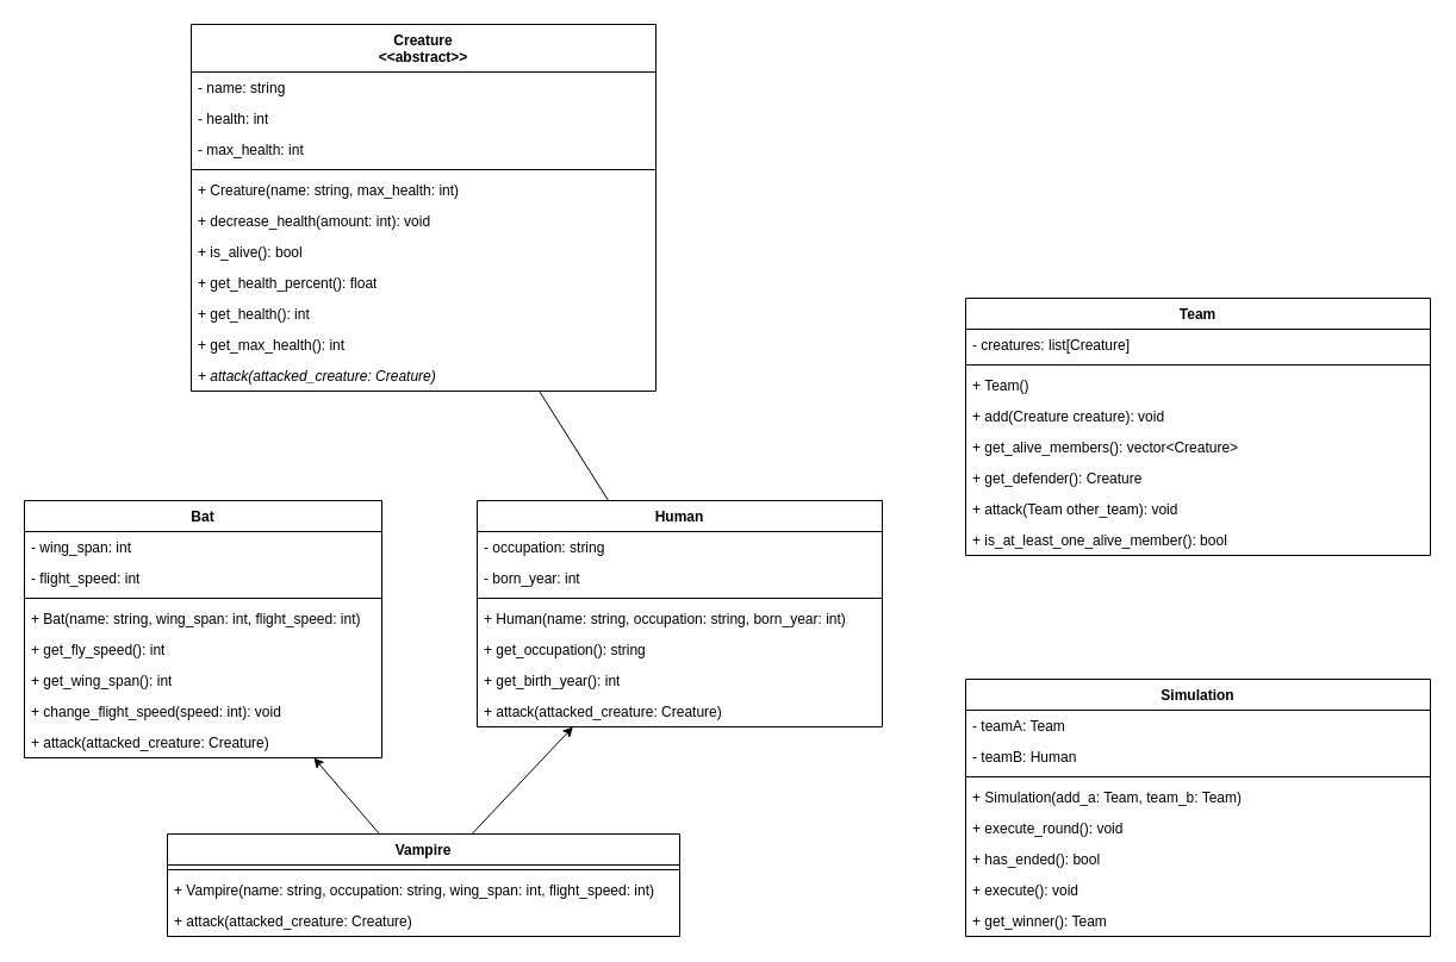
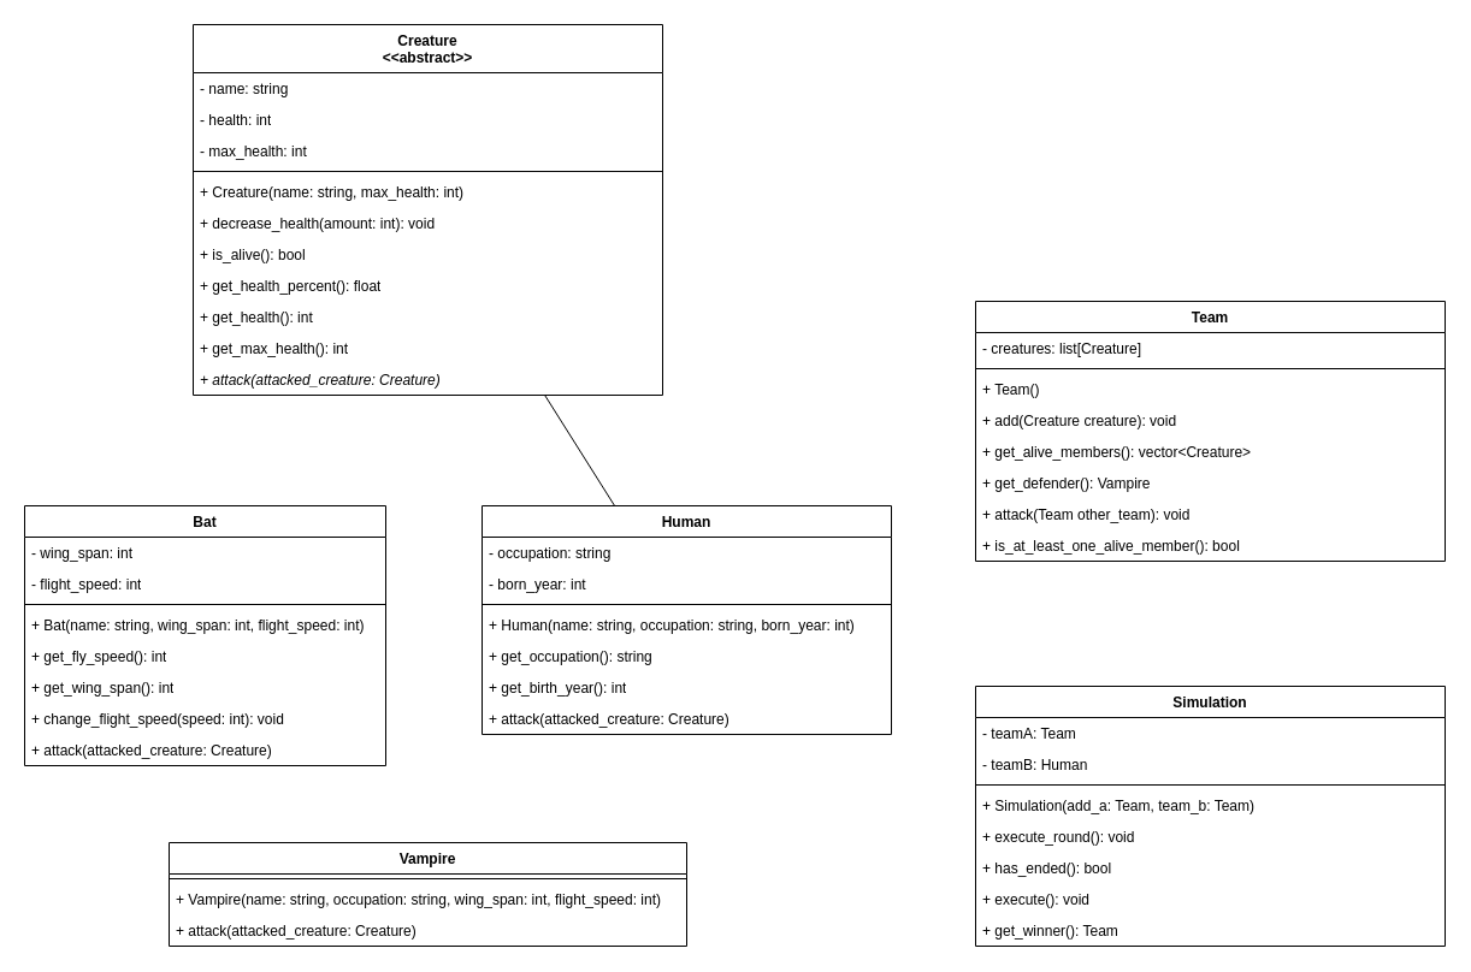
- <mxCell id="44" value="+ get_defender(): Creature" style="text;strokeColor=none;fillColor=none;align=left;verticalAlign=top;spacingLeft=4;spacingRight=4;overflow=hidden;rotatable=0;points=[[0,0.5],[1,0.5]];portConstraint=eastwest;whiteSpace=wrap;html=1;" parent="38" vertex="1"><mxGeometry y="138" width="390" height="26" as="geometry" /></mxCell>
+ <mxCell id="44" value="+ get_defender(): Vampire" style="text;strokeColor=none;fillColor=none;align=left;verticalAlign=top;spacingLeft=4;spacingRight=4;overflow=hidden;rotatable=0;points=[[0,0.5],[1,0.5]];portConstraint=eastwest;whiteSpace=wrap;html=1;" parent="38" vertex="1"><mxGeometry y="138" width="390" height="26" as="geometry" /></mxCell>
- <mxCell id="32" style="rounded=0;orthogonalLoop=1;jettySize=auto;html=1;" parent="1" source="34" target="15" edge="1"><mxGeometry relative="1" as="geometry" /></mxCell>
- <mxCell id="33" style="rounded=0;orthogonalLoop=1;jettySize=auto;html=1;" parent="1" source="34" target="23" edge="1"><mxGeometry relative="1" as="geometry" /></mxCell>
